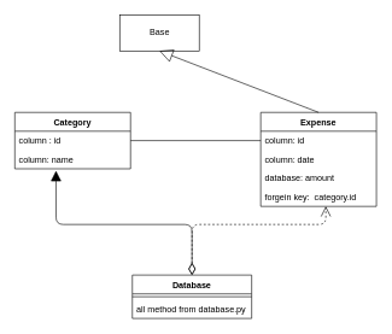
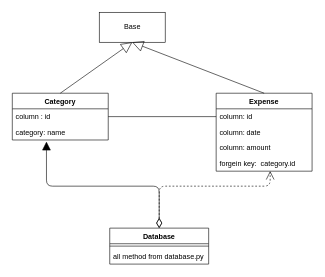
+ <mxCell id="11" value="" style="endArrow=block;endSize=16;endFill=0;html=1;exitX=0.5;exitY=0;exitDx=0;exitDy=0;entryX=0.5;entryY=1;entryDx=0;entryDy=0;" edge="1" parent="1" source="2" target="10"><mxGeometry width="160" relative="1" as="geometry"><mxPoint x="100" y="110" as="sourcePoint" /><mxPoint x="260" y="110" as="targetPoint" /></mxGeometry></mxCell>
- <mxCell id="4" value="column: name" style="text;strokeColor=none;fillColor=none;align=left;verticalAlign=top;spacingLeft=4;spacingRight=4;overflow=hidden;rotatable=0;points=[[0,0.5],[1,0.5]];portConstraint=eastwest;" vertex="1" parent="2"><mxGeometry y="52" width="160" height="26" as="geometry" /></mxCell>
+ <mxCell id="4" value="category: name" style="text;strokeColor=none;fillColor=none;align=left;verticalAlign=top;spacingLeft=4;spacingRight=4;overflow=hidden;rotatable=0;points=[[0,0.5],[1,0.5]];portConstraint=eastwest;" vertex="1" parent="2"><mxGeometry y="52" width="160" height="26" as="geometry" /></mxCell>
- <mxCell id="8" value="database: amount" style="text;strokeColor=none;fillColor=none;align=left;verticalAlign=top;spacingLeft=4;spacingRight=4;overflow=hidden;rotatable=0;points=[[0,0.5],[1,0.5]];portConstraint=eastwest;" vertex="1" parent="5"><mxGeometry y="78" width="160" height="26" as="geometry" /></mxCell>
+ <mxCell id="8" value="column: amount" style="text;strokeColor=none;fillColor=none;align=left;verticalAlign=top;spacingLeft=4;spacingRight=4;overflow=hidden;rotatable=0;points=[[0,0.5],[1,0.5]];portConstraint=eastwest;" vertex="1" parent="5"><mxGeometry y="78" width="160" height="26" as="geometry" /></mxCell>
